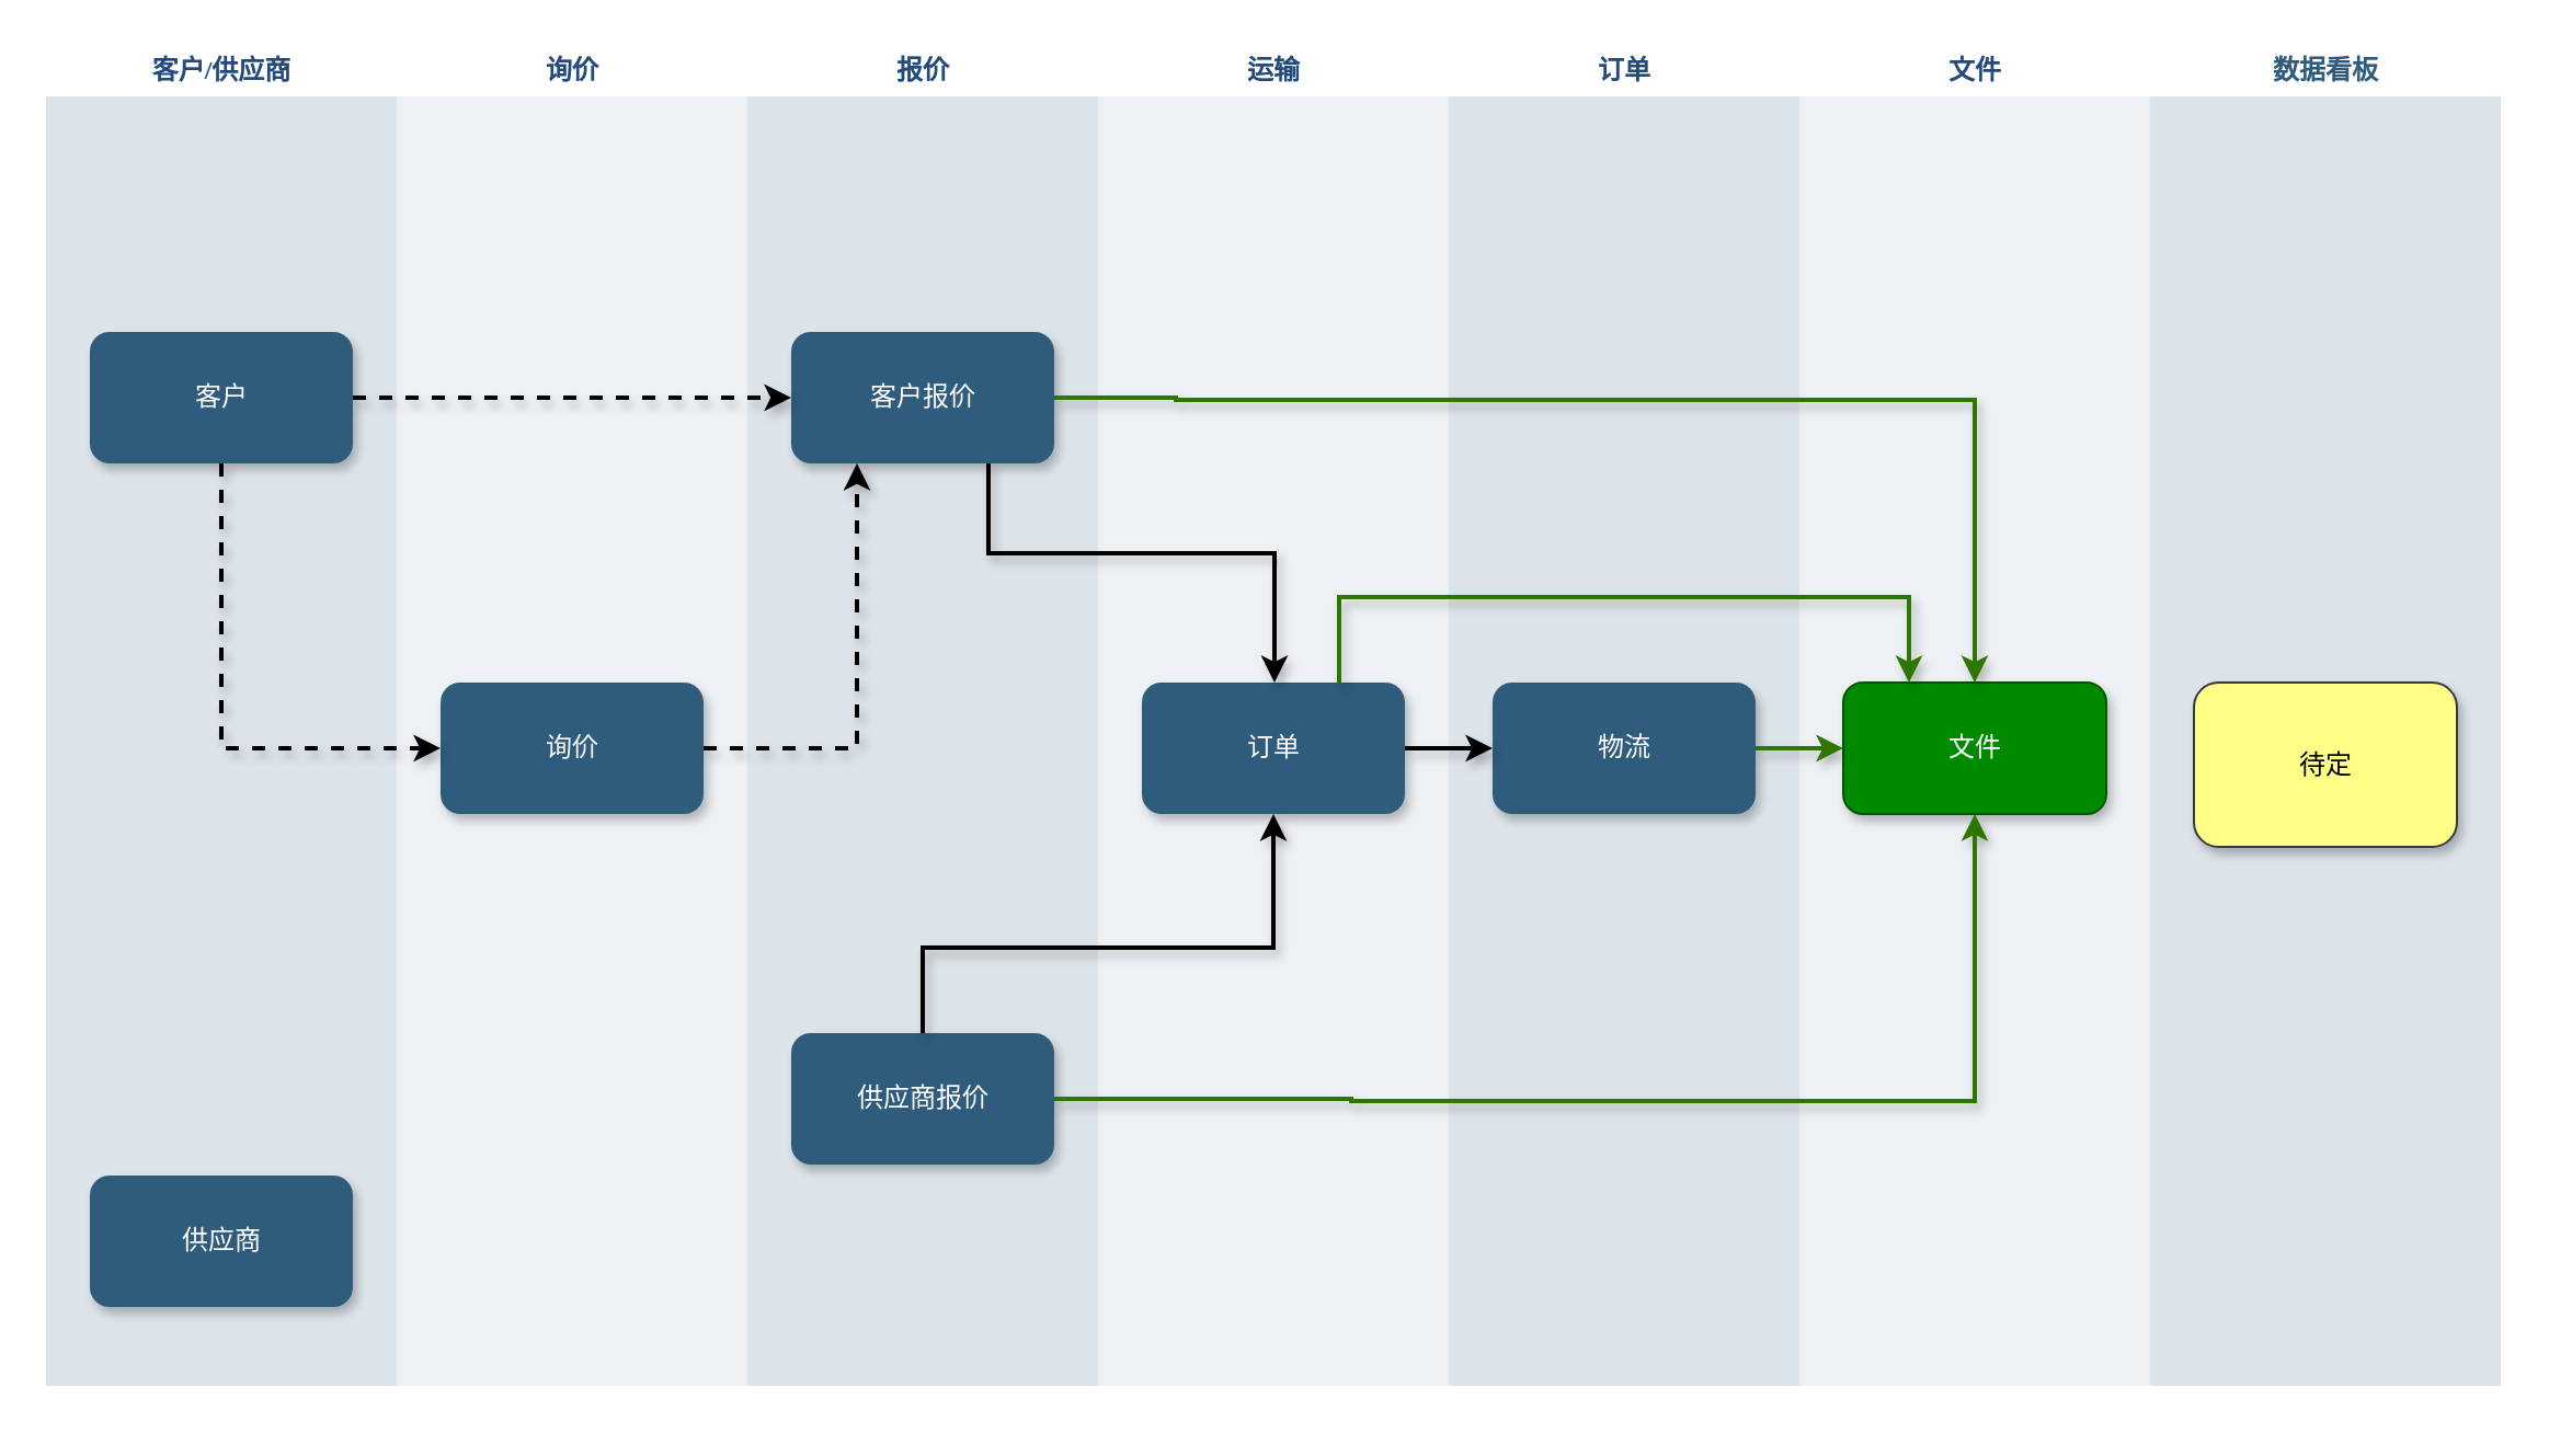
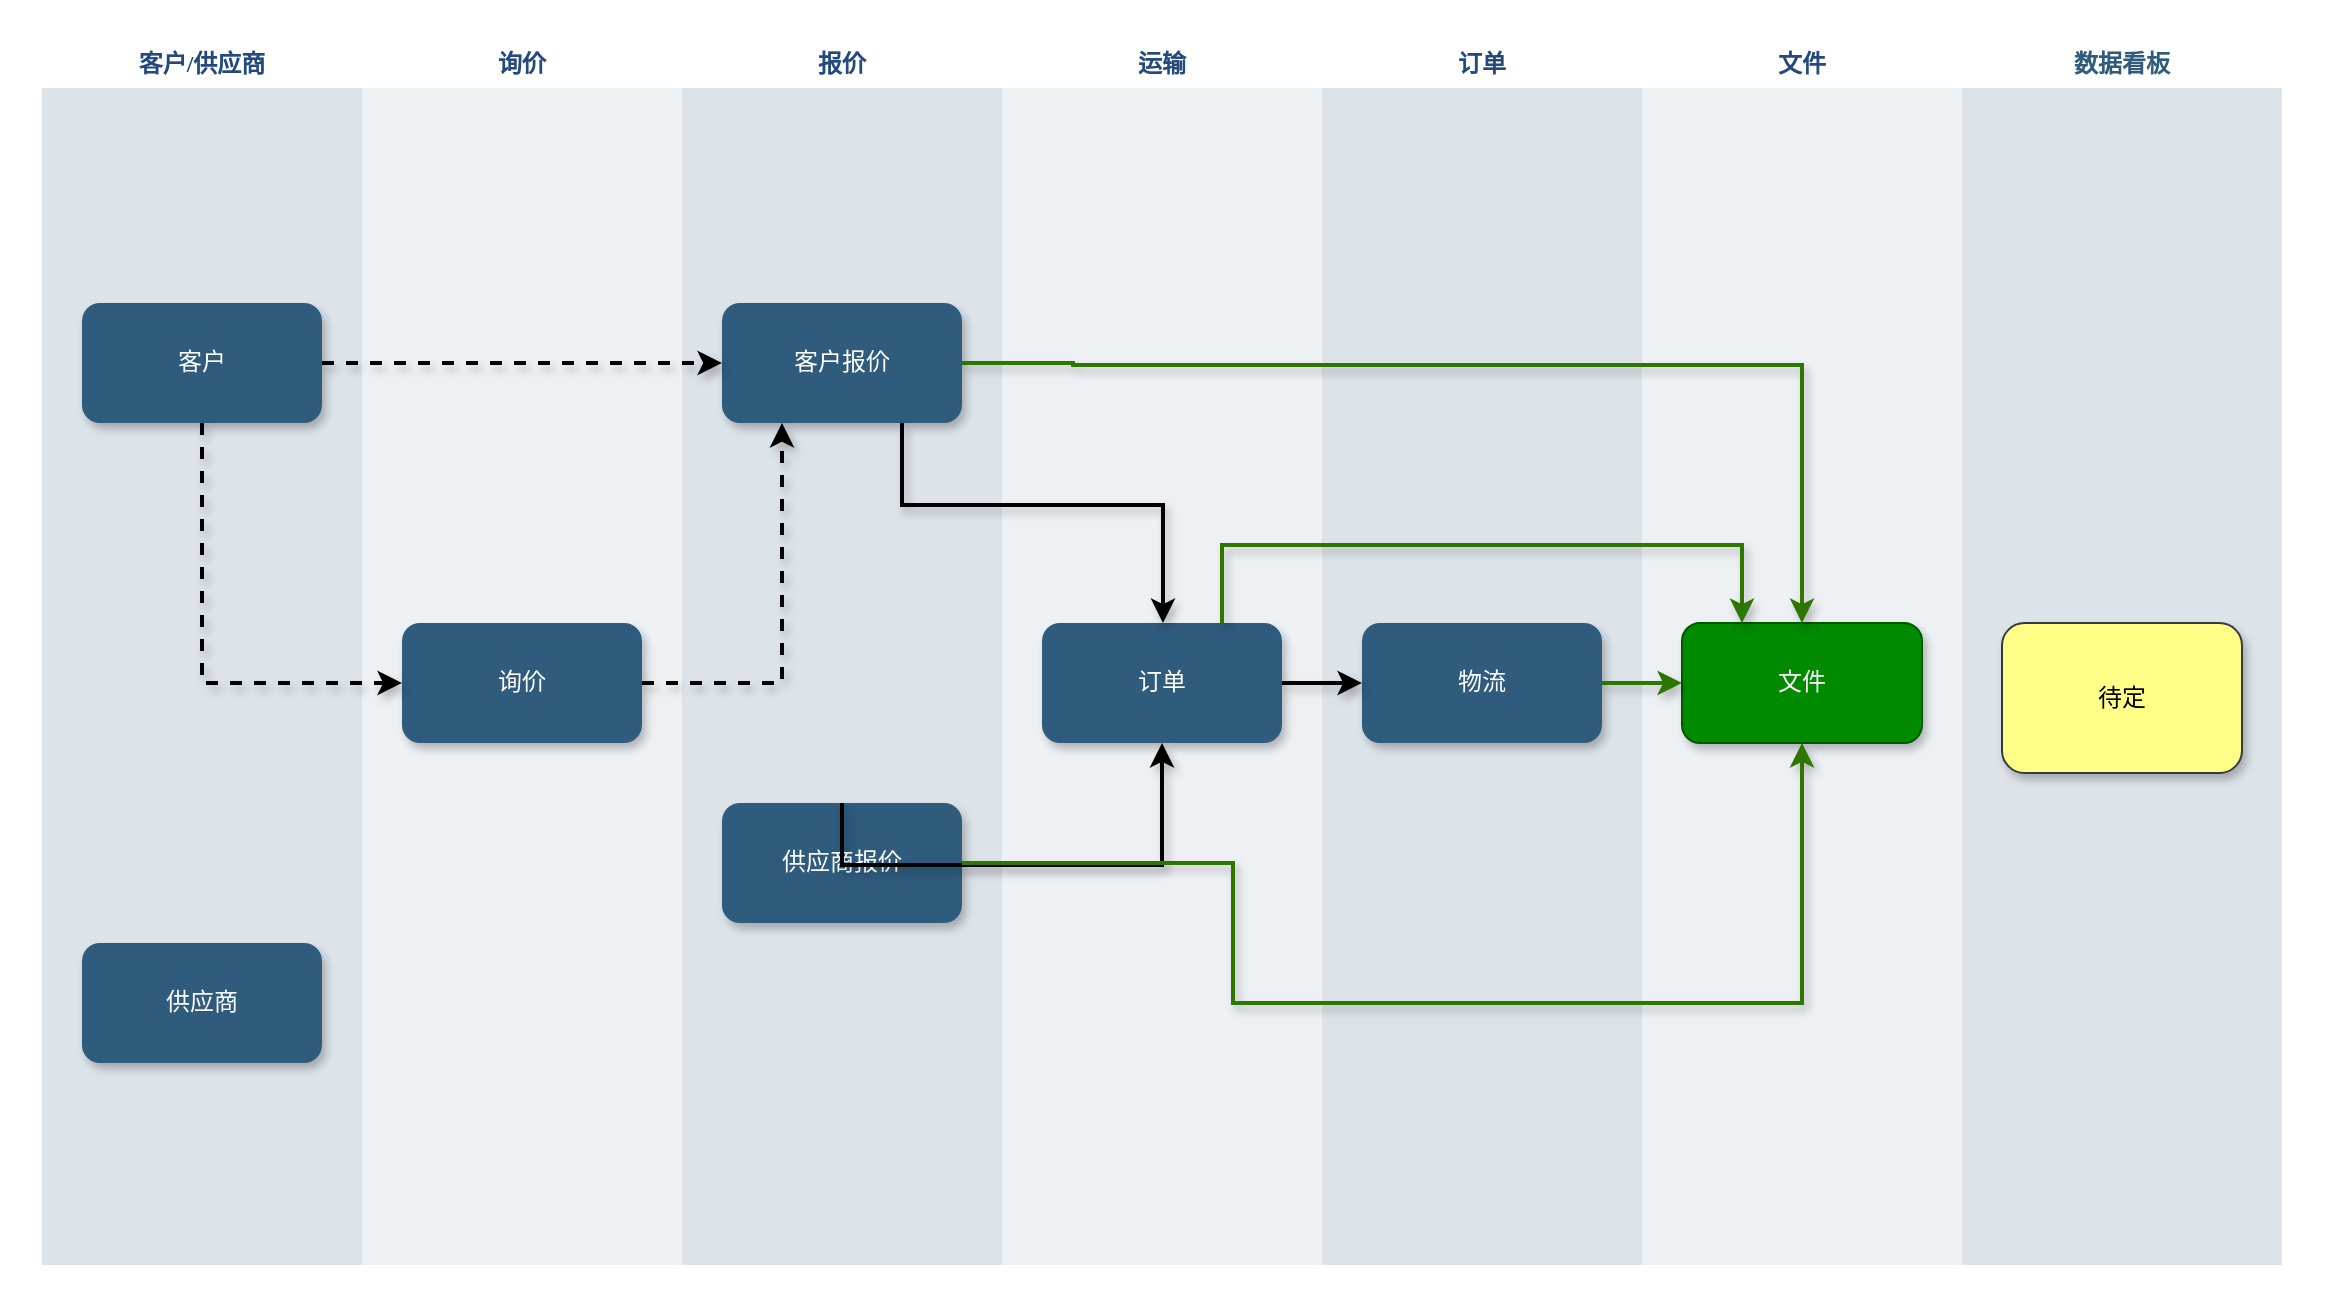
- <mxCell id="13" value="供应商报价" style="whiteSpace=wrap;shadow=1;fontColor=#FFFFFF;fontFamily=Helvetica;fontStyle=0;html=1;fontSize=12;plain-purple;strokeColor=none;fillColor=#2f5b7c;gradientColor=none;spacing=6;verticalAlign=middle;rounded=1;glass=0;" vertex="1" parent="11"><mxGeometry x="20" y="450.5" width="120" height="60" as="geometry" /></mxCell>
+ <mxCell id="13" value="供应商报价" style="whiteSpace=wrap;shadow=1;fontColor=#FFFFFF;fontFamily=Helvetica;fontStyle=0;html=1;fontSize=12;plain-purple;strokeColor=none;fillColor=#2f5b7c;gradientColor=none;spacing=6;verticalAlign=middle;rounded=1;glass=0;" vertex="1" parent="11"><mxGeometry x="20" y="380.5" width="120" height="60" as="geometry" /></mxCell>
- <mxCell id="4" value="供应商" style="whiteSpace=wrap;strokeColor=none;fillColor=#2f5b7c;shadow=1;fontColor=#FFFFFF;fontFamily=Helvetica;fontStyle=0;html=1;fontSize=12;spacing=6;verticalAlign=middle;rounded=1;glass=0;" parent="2" vertex="1"><mxGeometry x="20" y="515.5" width="120" height="60" as="geometry" /></mxCell>
+ <mxCell id="4" value="供应商" style="whiteSpace=wrap;strokeColor=none;fillColor=#2f5b7c;shadow=1;fontColor=#FFFFFF;fontFamily=Helvetica;fontStyle=0;html=1;fontSize=12;spacing=6;verticalAlign=middle;rounded=1;glass=0;" parent="2" vertex="1"><mxGeometry x="20" y="450.5" width="120" height="60" as="geometry" /></mxCell>
